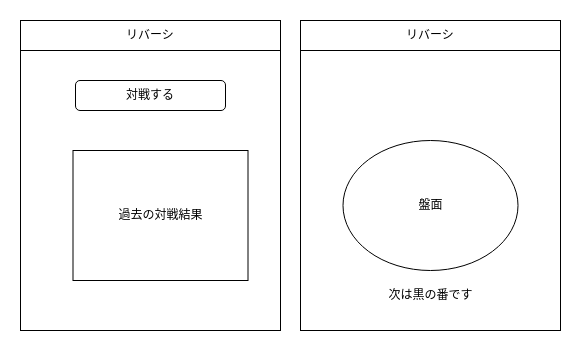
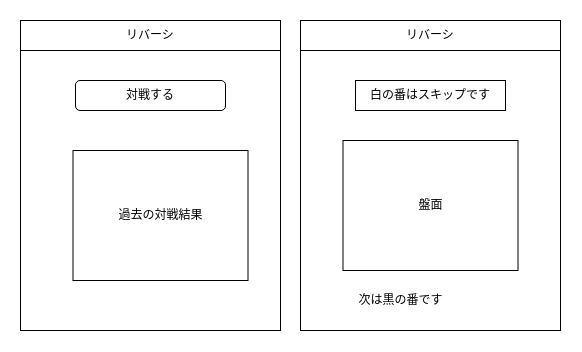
+ <mxCell id="8" value="白の番はスキップです" style="rounded=0;whiteSpace=wrap;html=1;fillColor=none;" vertex="1" parent="1"><mxGeometry x="355" y="80" width="150" height="30" as="geometry" /></mxCell>
- <mxCell id="9" value="盤面" style="ellipse;whiteSpace=wrap;html=1;fillColor=none;" vertex="1" parent="1"><mxGeometry x="342.5" y="140" width="175" height="130" as="geometry" /></mxCell>
+ <mxCell id="9" value="盤面" style="rounded=0;whiteSpace=wrap;html=1;fillColor=none;" vertex="1" parent="1"><mxGeometry x="342.5" y="140" width="175" height="130" as="geometry" /></mxCell>
- <mxCell id="10" value="次は黒の番です" style="text;html=1;align=center;verticalAlign=middle;resizable=0;points=[];autosize=1;strokeColor=none;fillColor=none;" vertex="1" parent="1"><mxGeometry x="375" y="280" width="110" height="30" as="geometry" /></mxCell>
+ <mxCell id="10" value="次は黒の番です" style="text;html=1;align=center;verticalAlign=middle;resizable=0;points=[];autosize=1;strokeColor=none;fillColor=none;" vertex="1" parent="1"><mxGeometry x="345" y="285" width="110" height="30" as="geometry" /></mxCell>
